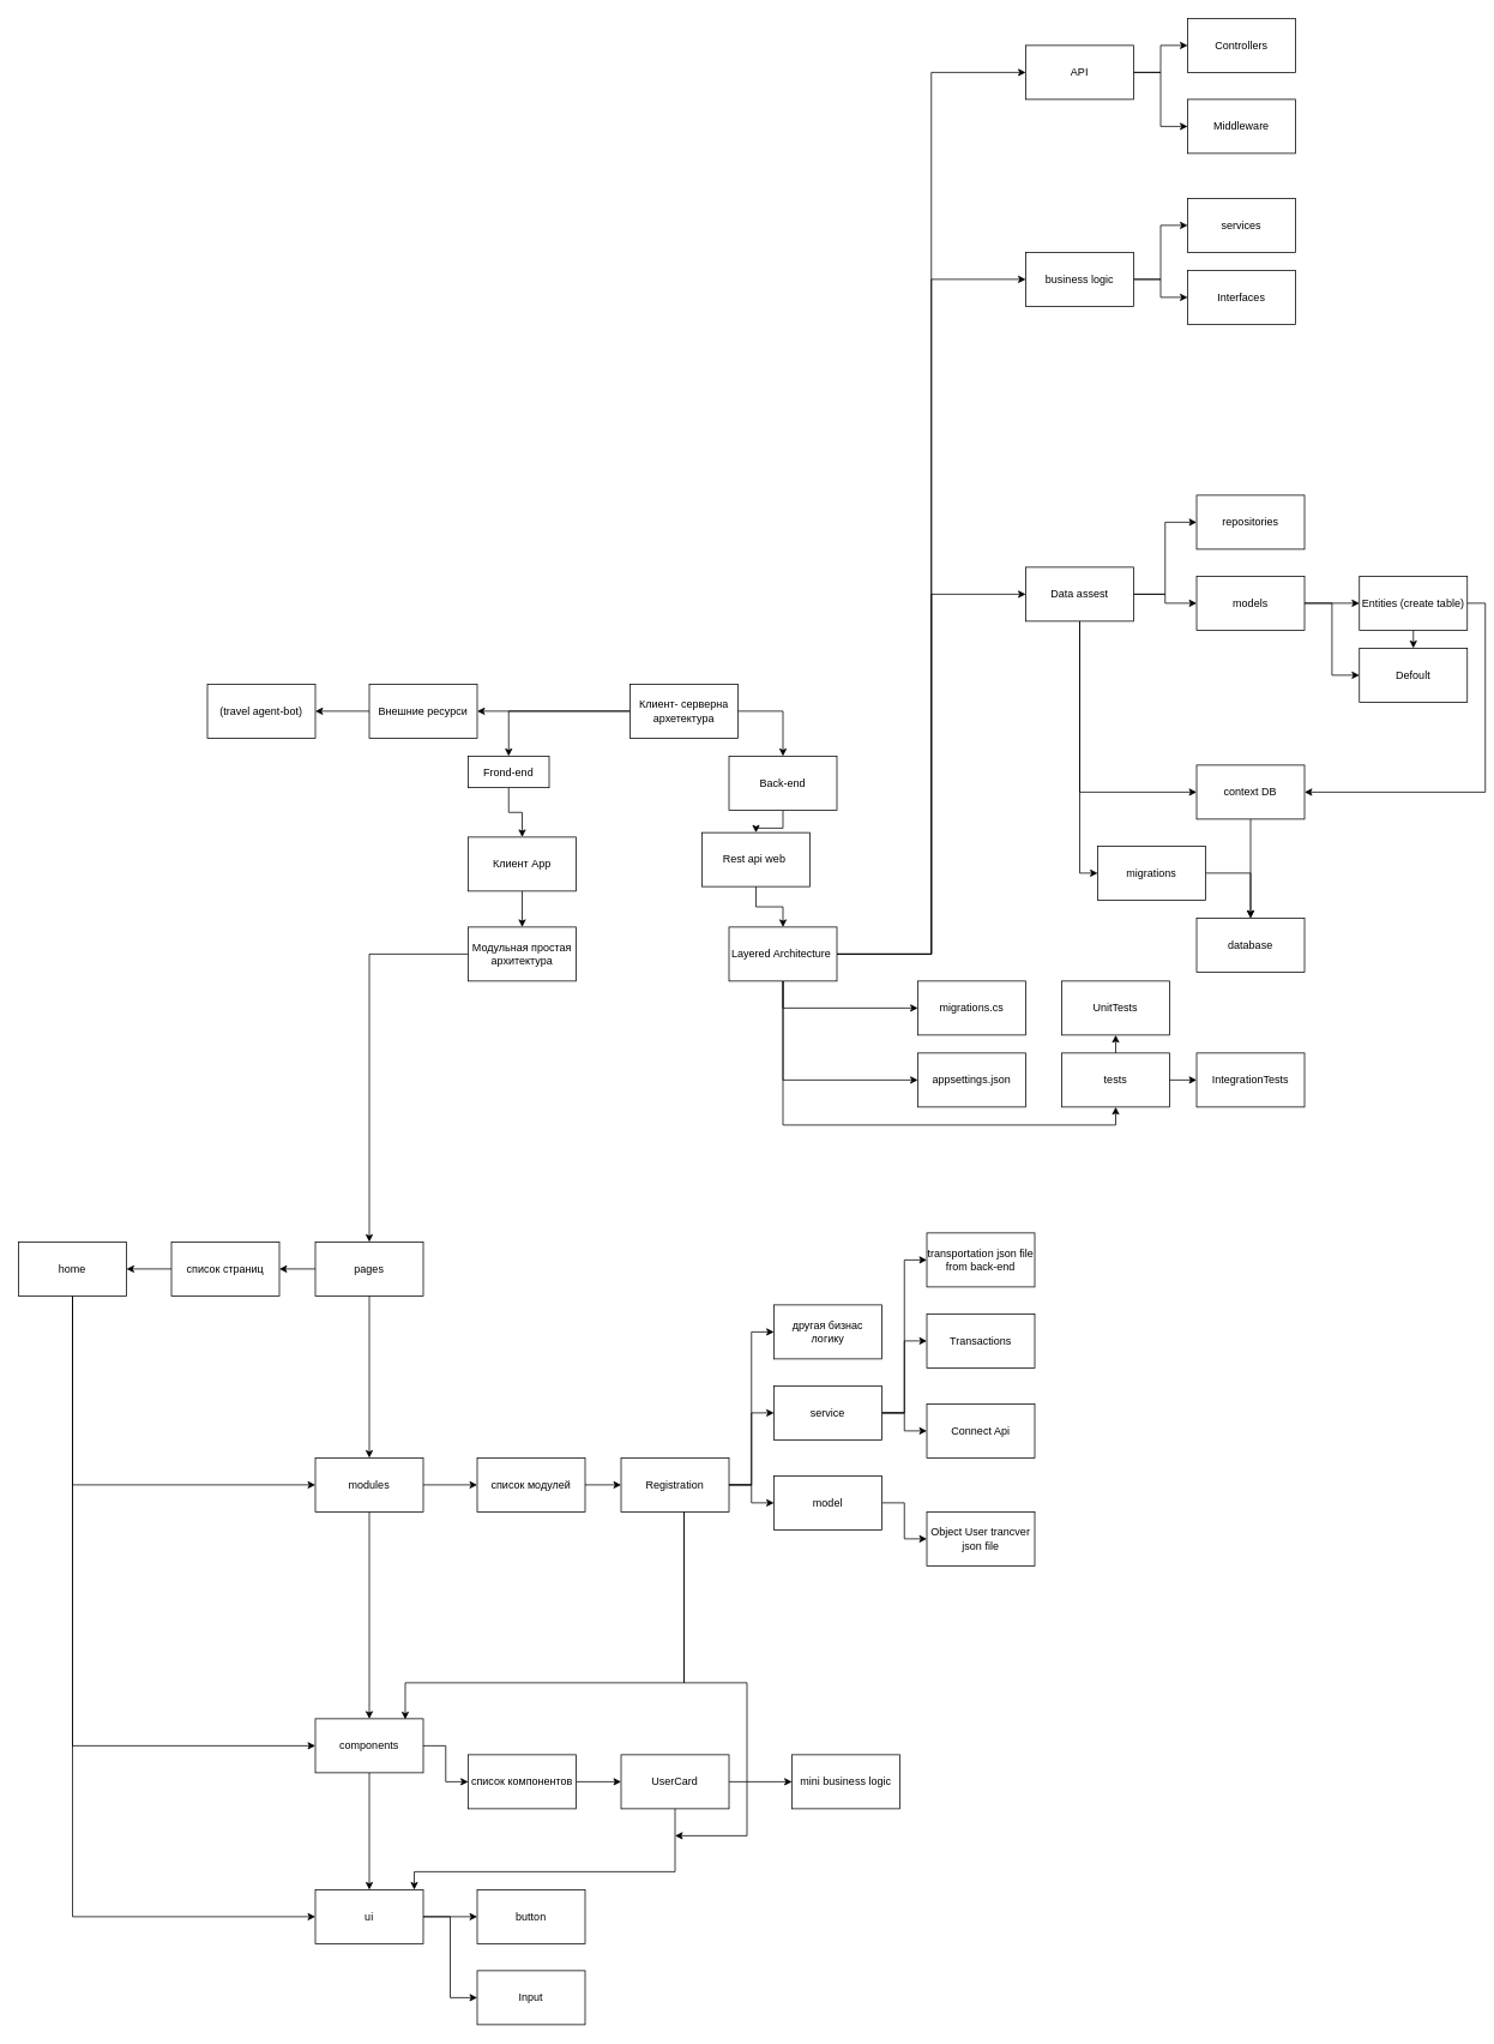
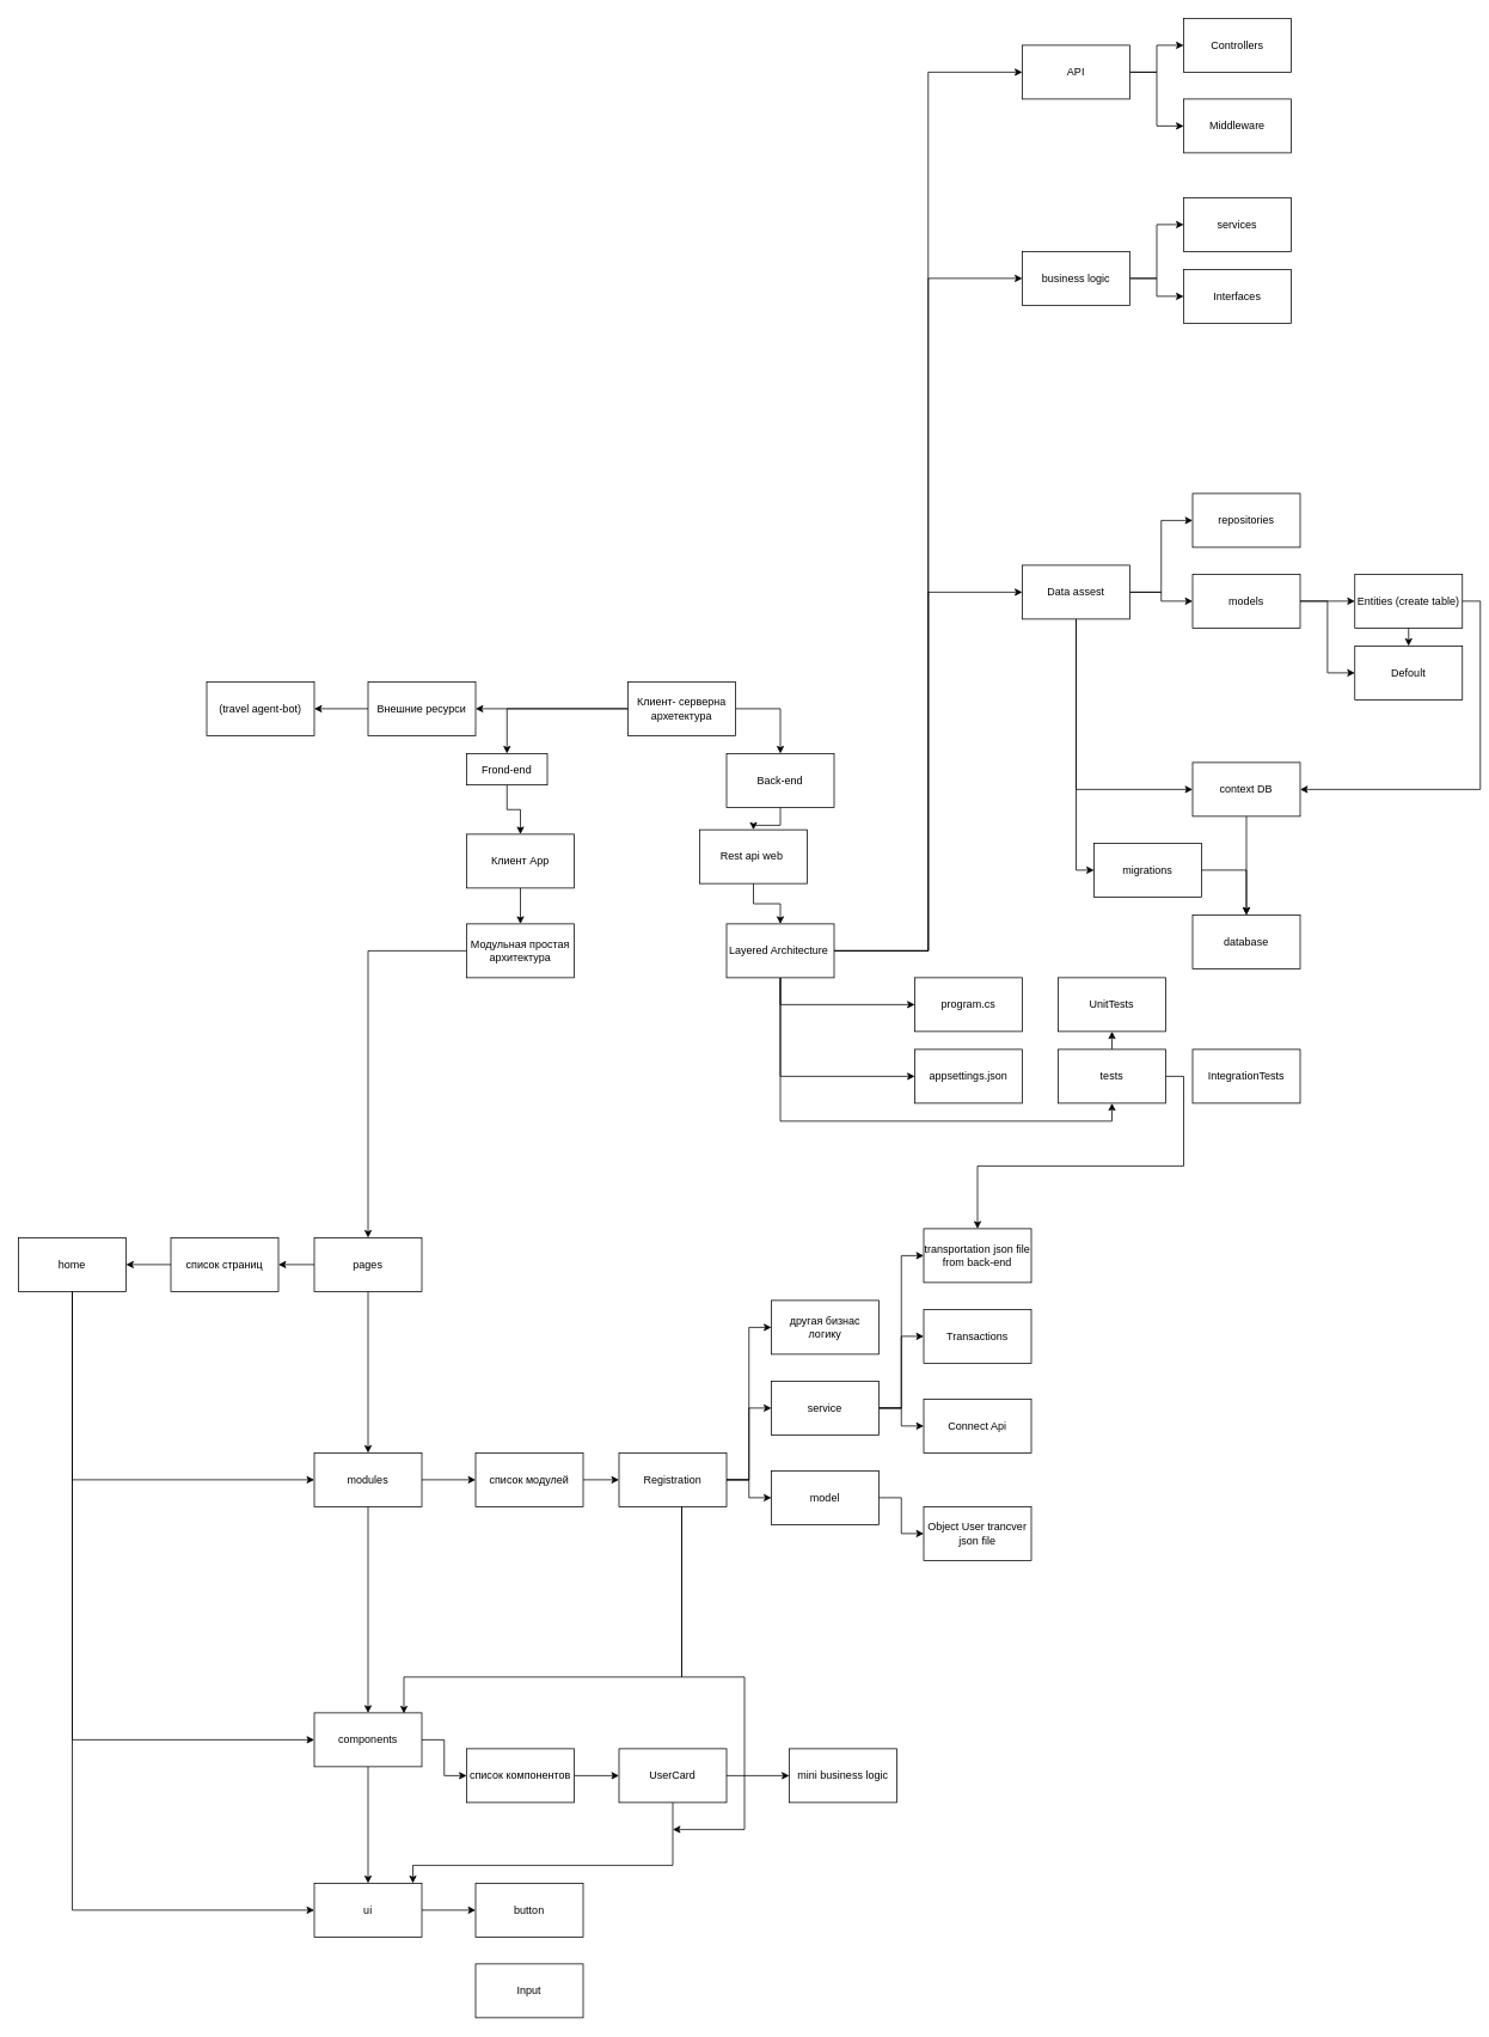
- <mxCell id="83" value="migrations.cs" style="rounded=0;whiteSpace=wrap;html=1;" vertex="1" parent="1"><mxGeometry x="1020" y="1090" width="120" height="60" as="geometry" /></mxCell>
+ <mxCell id="83" value="program.cs" style="rounded=0;whiteSpace=wrap;html=1;" vertex="1" parent="1"><mxGeometry x="1020" y="1090" width="120" height="60" as="geometry" /></mxCell>
- <mxCell id="80" style="edgeStyle=orthogonalEdgeStyle;rounded=0;orthogonalLoop=1;jettySize=auto;html=1;exitX=1;exitY=0.5;exitDx=0;exitDy=0;entryX=0;entryY=0.5;entryDx=0;entryDy=0;" edge="1" parent="1" source="81" target="85"><mxGeometry relative="1" as="geometry" /></mxCell>
+ <mxCell id="80" style="edgeStyle=orthogonalEdgeStyle;rounded=0;orthogonalLoop=1;jettySize=auto;html=1;exitX=1;exitY=0.5;exitDx=0;exitDy=0;" edge="1" parent="1" source="81" target="59"><mxGeometry relative="1" as="geometry" /></mxCell>
- <mxCell id="36" style="edgeStyle=orthogonalEdgeStyle;rounded=0;orthogonalLoop=1;jettySize=auto;html=1;exitX=1;exitY=0.5;exitDx=0;exitDy=0;entryX=0;entryY=0.5;entryDx=0;entryDy=0;" edge="1" parent="1" source="37" target="39"><mxGeometry relative="1" as="geometry" /></mxCell>
